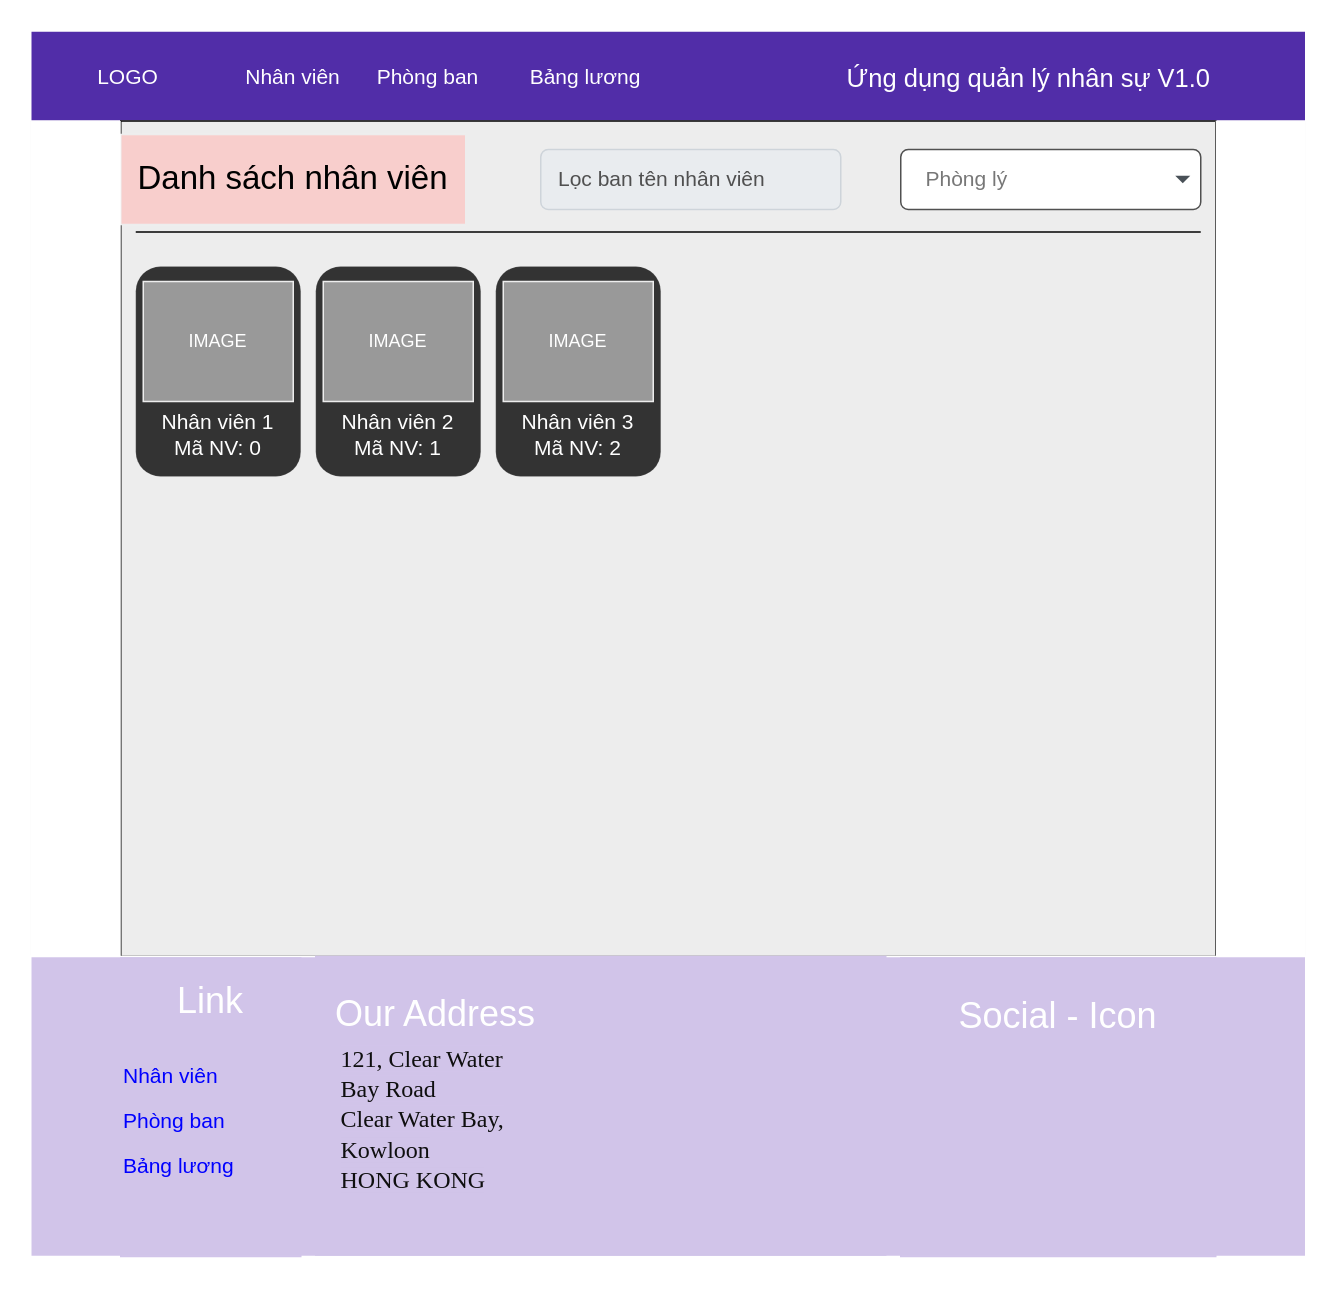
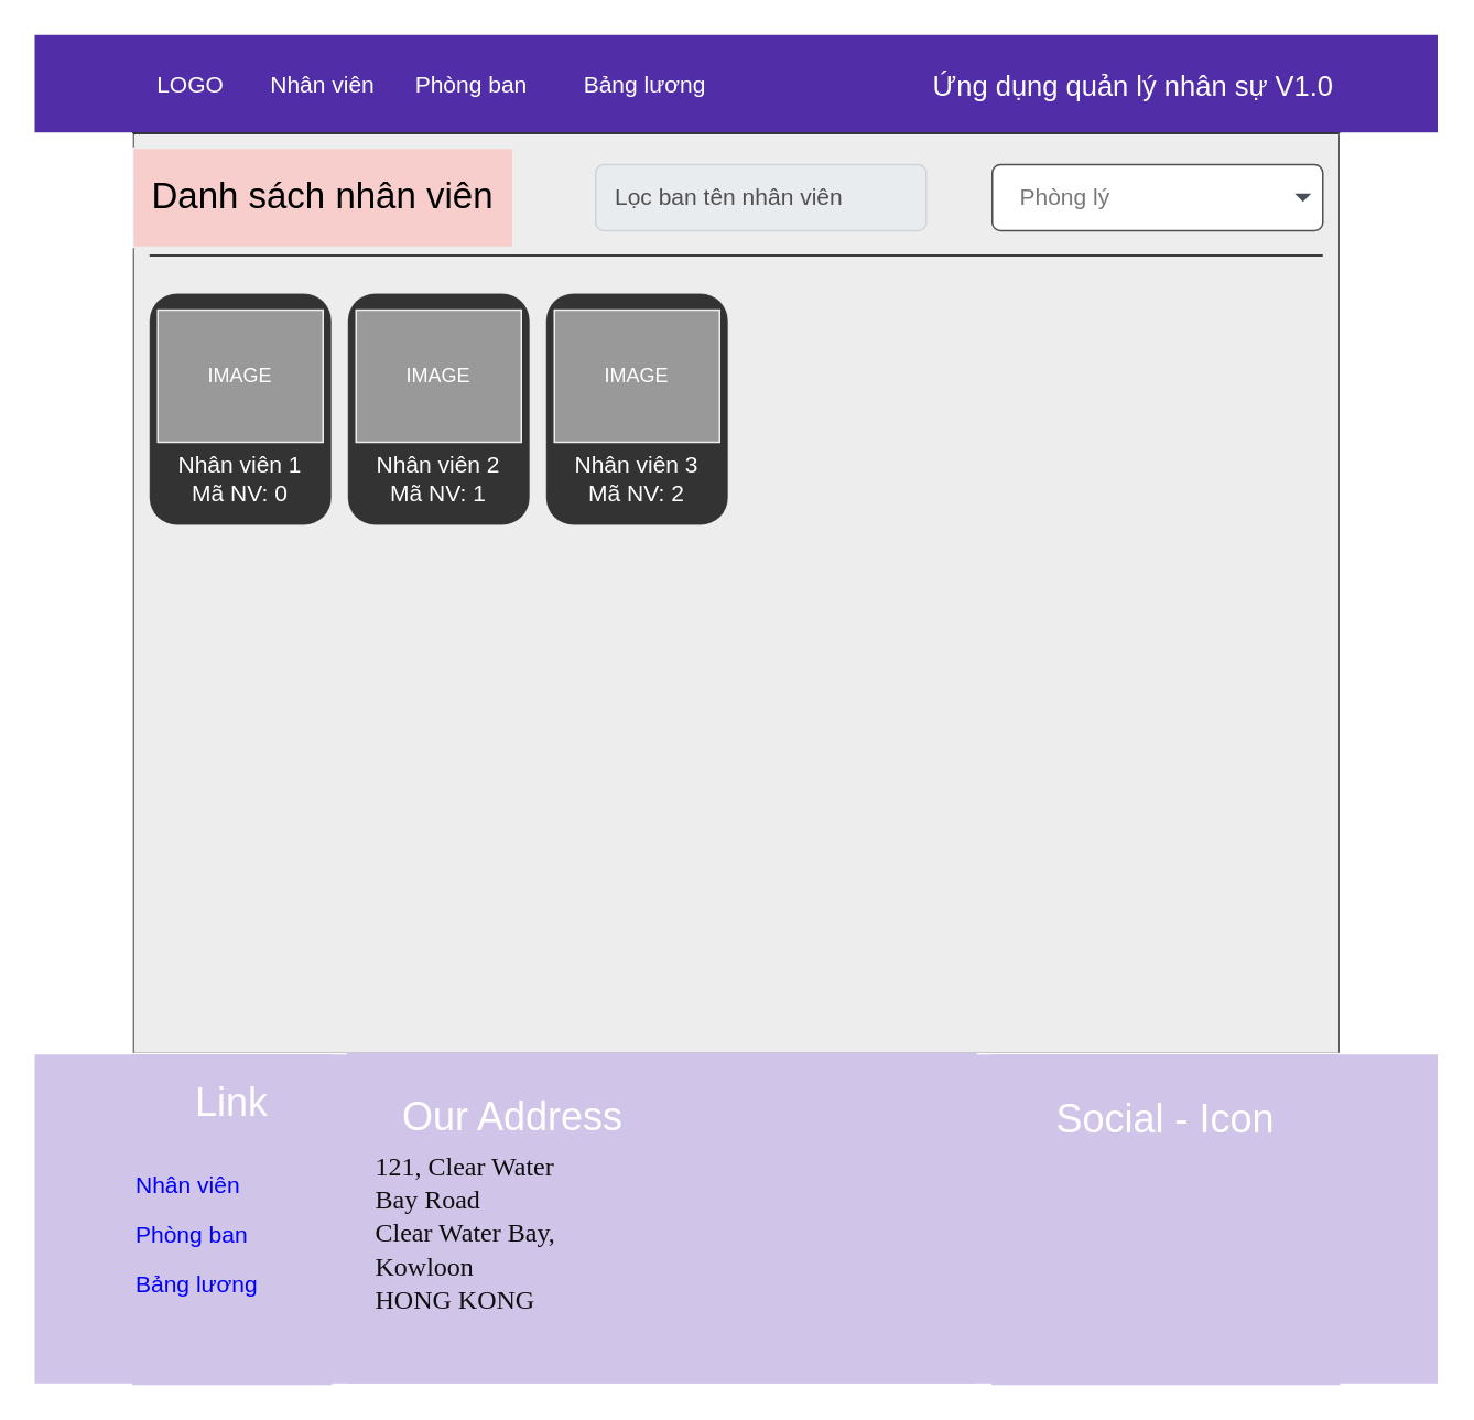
- <mxCell id="8" value="LOGO" style="fillColor=none;strokeColor=none;fontSize=14;align=center;fontColor=#FFFFFF;" parent="1" vertex="1"><mxGeometry x="50" y="30" width="70" height="40" as="geometry" /></mxCell>
+ <mxCell id="8" value="LOGO" style="fillColor=none;strokeColor=none;fontSize=14;align=center;fontColor=#FFFFFF;" parent="1" vertex="1"><mxGeometry x="80" y="30" width="70" height="40" as="geometry" /></mxCell>
- <mxCell id="27" value="&lt;font style=&quot;font-size: 24px&quot;&gt;Our Address&lt;/font&gt;" style="text;html=1;strokeColor=none;fillColor=none;align=center;verticalAlign=middle;whiteSpace=wrap;rounded=0;fontSize=17;fontColor=#FFFFFF;" parent="1" vertex="1"><mxGeometry x="210" y="656" width="160" height="40" as="geometry" /></mxCell>
+ <mxCell id="27" value="&lt;font style=&quot;font-size: 24px&quot;&gt;Our Address&lt;/font&gt;" style="text;html=1;strokeColor=none;fillColor=none;align=center;verticalAlign=middle;whiteSpace=wrap;rounded=0;fontSize=17;fontColor=#FFFFFF;" parent="1" vertex="1"><mxGeometry x="230" y="656" width="160" height="40" as="geometry" /></mxCell>
